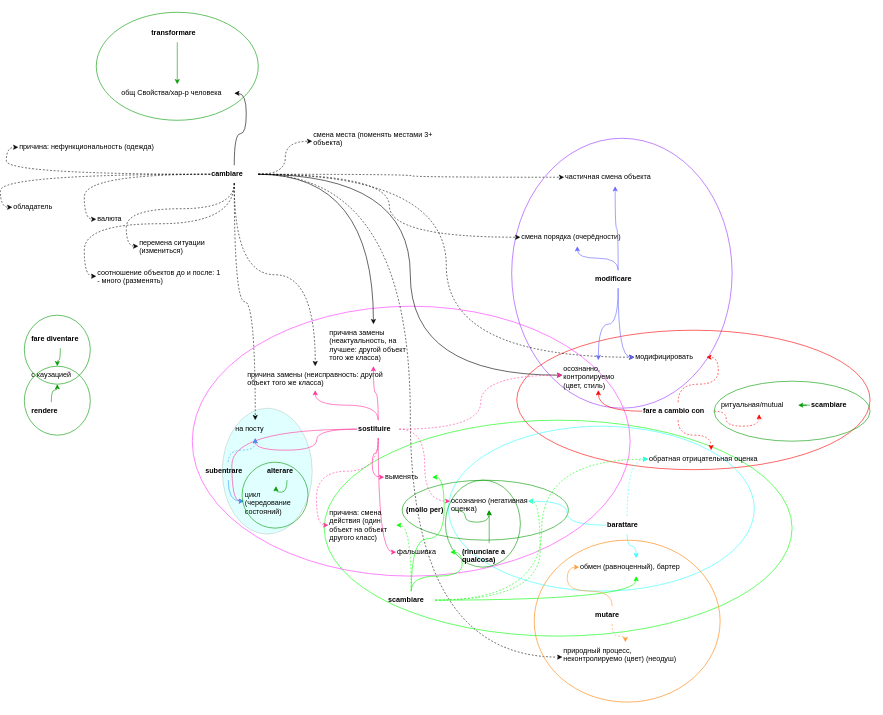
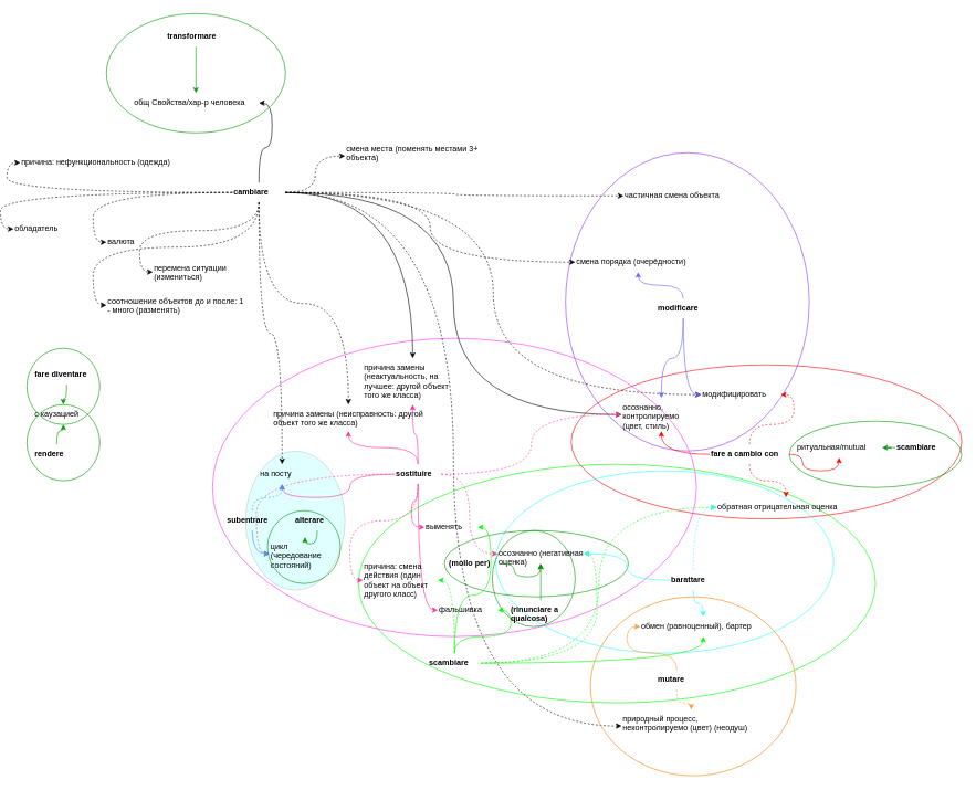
- <mxCell id="67" style="edgeStyle=orthogonalEdgeStyle;curved=1;rounded=0;orthogonalLoop=1;jettySize=auto;html=1;entryX=0.5;entryY=1;entryDx=0;entryDy=0;strokeColor=#6666FF;" parent="1" source="69" target="38" edge="1"><mxGeometry relative="1" as="geometry" /></mxCell>
- <mxCell id="71" style="edgeStyle=orthogonalEdgeStyle;curved=1;rounded=0;orthogonalLoop=1;jettySize=auto;html=1;entryX=0.5;entryY=1;entryDx=0;entryDy=0;strokeColor=#FF0000;dashed=1;" parent="1" source="74" target="75" edge="1"><mxGeometry relative="1" as="geometry" /></mxCell>
+ <mxCell id="71" style="edgeStyle=orthogonalEdgeStyle;curved=1;rounded=0;orthogonalLoop=1;jettySize=auto;html=1;entryX=0.5;entryY=1;entryDx=0;entryDy=0;strokeColor=#FF0000;" parent="1" source="74" target="75" edge="1"><mxGeometry relative="1" as="geometry" /></mxCell>
- <mxCell id="45" style="edgeStyle=orthogonalEdgeStyle;curved=1;rounded=0;orthogonalLoop=1;jettySize=auto;html=1;entryX=0;entryY=0.5;entryDx=0;entryDy=0;dashed=0;strokeColor=#FF3399;" parent="1" source="48" target="53" edge="1"><mxGeometry relative="1" as="geometry" /></mxCell>
+ <mxCell id="45" style="edgeStyle=orthogonalEdgeStyle;curved=1;rounded=0;orthogonalLoop=1;jettySize=auto;html=1;entryX=0;entryY=0.5;entryDx=0;entryDy=0;dashed=1;strokeColor=#FF3399;" parent="1" source="48" target="53" edge="1"><mxGeometry relative="1" as="geometry" /></mxCell>
